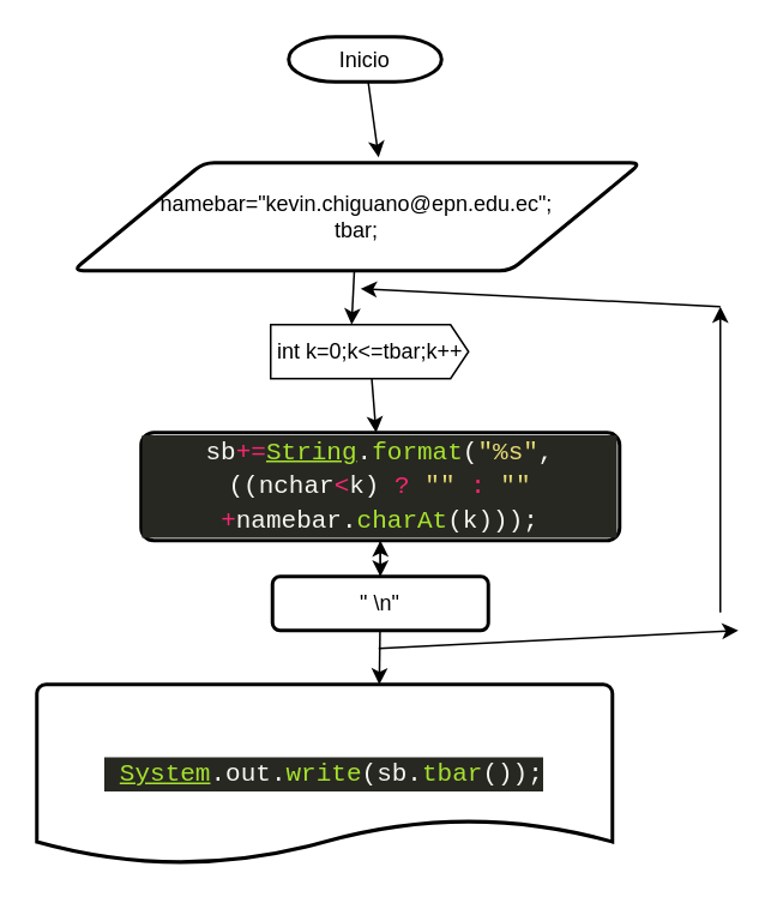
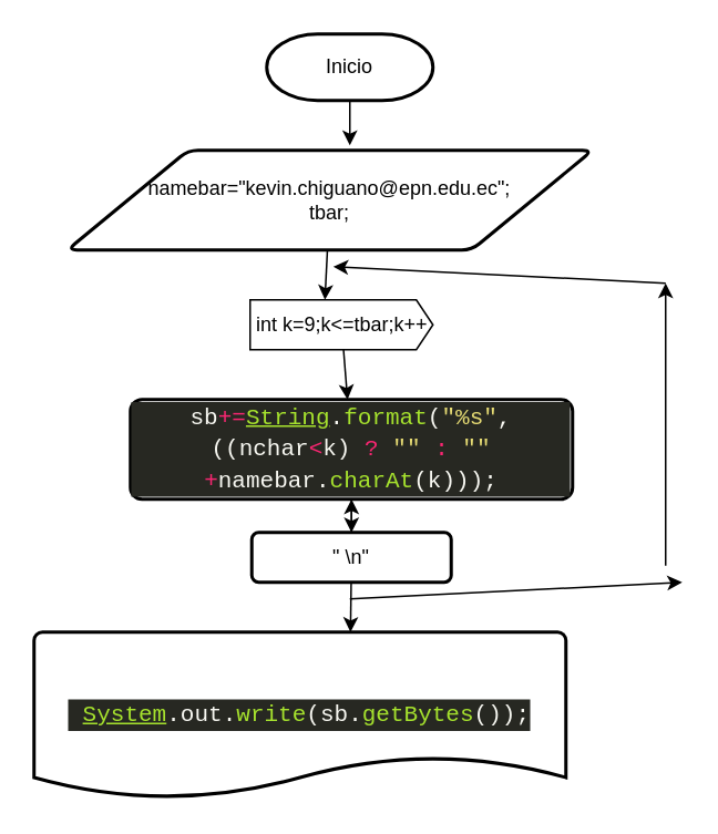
- <mxCell id="3" value="Inicio" style="strokeWidth=2;html=1;shape=mxgraph.flowchart.terminator;whiteSpace=wrap;" parent="1" vertex="1"><mxGeometry x="160" y="20" width="85" height="25" as="geometry" /></mxCell>
+ <mxCell id="3" value="Inicio" style="strokeWidth=2;html=1;shape=mxgraph.flowchart.terminator;whiteSpace=wrap;" parent="1" vertex="1"><mxGeometry x="160" y="20" width="100" height="40" as="geometry" /></mxCell>
- <mxCell id="7" value="int k=0;k&amp;lt;=tbar;k++" style="html=1;shadow=0;dashed=0;align=center;verticalAlign=middle;shape=mxgraph.arrows2.arrow;dy=0;dx=10;notch=0;" parent="1" vertex="1"><mxGeometry x="150" y="180" width="110" height="30" as="geometry" /></mxCell>
+ <mxCell id="7" value="int k=9;k&amp;lt;=tbar;k++" style="html=1;shadow=0;dashed=0;align=center;verticalAlign=middle;shape=mxgraph.arrows2.arrow;dy=0;dx=10;notch=0;" parent="1" vertex="1"><mxGeometry x="150" y="180" width="110" height="30" as="geometry" /></mxCell>
- <mxCell id="16" value="&#10;&#10;&lt;div style=&quot;color: rgb(248, 248, 242); background-color: rgb(39, 40, 34); font-family: consolas, &amp;quot;courier new&amp;quot;, monospace; font-weight: normal; font-size: 14px; line-height: 19px;&quot;&gt;&lt;div&gt;&lt;span style=&quot;color: #f8f8f2&quot;&gt;&amp;nbsp;&lt;/span&gt;&lt;span style=&quot;color: #a6e22e ; text-decoration: underline&quot;&gt;System&lt;/span&gt;&lt;span style=&quot;color: #f8f8f2&quot;&gt;.&lt;/span&gt;&lt;span style=&quot;color: #f8f8f2&quot;&gt;out&lt;/span&gt;&lt;span style=&quot;color: #f8f8f2&quot;&gt;.&lt;/span&gt;&lt;span style=&quot;color: #a6e22e&quot;&gt;write&lt;/span&gt;&lt;span style=&quot;color: #f8f8f2&quot;&gt;(&lt;/span&gt;&lt;span style=&quot;color: #f8f8f2&quot;&gt;sb&lt;/span&gt;&lt;span style=&quot;color: #f8f8f2&quot;&gt;.&lt;/span&gt;&lt;span style=&quot;color: #a6e22e&quot;&gt;tbar&lt;/span&gt;&lt;span style=&quot;color: #f8f8f2&quot;&gt;());&lt;/span&gt;&lt;/div&gt;&lt;/div&gt;&#10;&#10;" style="strokeWidth=2;html=1;shape=mxgraph.flowchart.document2;whiteSpace=wrap;size=0.25;" vertex="1" parent="1"><mxGeometry x="20" y="380" width="320" height="100" as="geometry" /></mxCell>
+ <mxCell id="16" value="&#10;&#10;&lt;div style=&quot;color: rgb(248, 248, 242); background-color: rgb(39, 40, 34); font-family: consolas, &amp;quot;courier new&amp;quot;, monospace; font-weight: normal; font-size: 14px; line-height: 19px;&quot;&gt;&lt;div&gt;&lt;span style=&quot;color: #f8f8f2&quot;&gt;&amp;nbsp;&lt;/span&gt;&lt;span style=&quot;color: #a6e22e ; text-decoration: underline&quot;&gt;System&lt;/span&gt;&lt;span style=&quot;color: #f8f8f2&quot;&gt;.&lt;/span&gt;&lt;span style=&quot;color: #f8f8f2&quot;&gt;out&lt;/span&gt;&lt;span style=&quot;color: #f8f8f2&quot;&gt;.&lt;/span&gt;&lt;span style=&quot;color: #a6e22e&quot;&gt;write&lt;/span&gt;&lt;span style=&quot;color: #f8f8f2&quot;&gt;(&lt;/span&gt;&lt;span style=&quot;color: #f8f8f2&quot;&gt;sb&lt;/span&gt;&lt;span style=&quot;color: #f8f8f2&quot;&gt;.&lt;/span&gt;&lt;span style=&quot;color: #a6e22e&quot;&gt;getBytes&lt;/span&gt;&lt;span style=&quot;color: #f8f8f2&quot;&gt;());&lt;/span&gt;&lt;/div&gt;&lt;/div&gt;&#10;&#10;" style="strokeWidth=2;html=1;shape=mxgraph.flowchart.document2;whiteSpace=wrap;size=0.25;" vertex="1" parent="1"><mxGeometry x="20" y="380" width="320" height="100" as="geometry" /></mxCell>
